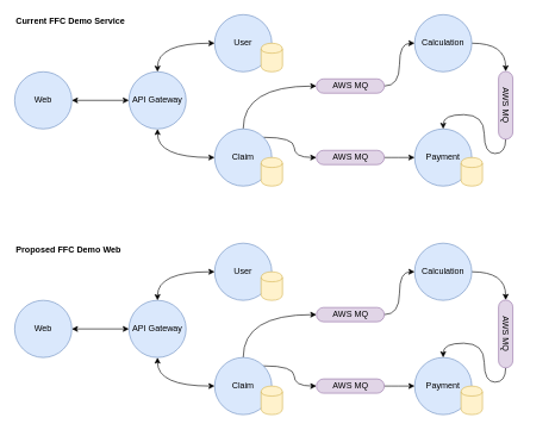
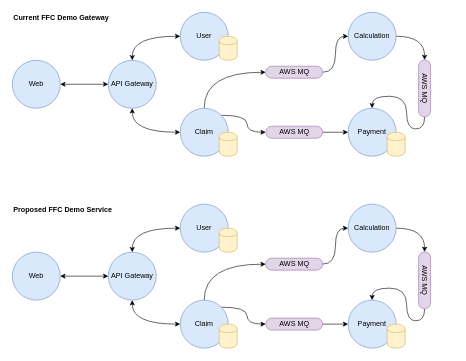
- <mxCell id="23" value="Current FFC Demo Service" style="text;html=1;strokeColor=none;fillColor=none;align=left;verticalAlign=middle;whiteSpace=wrap;rounded=0;fontStyle=1" parent="1" vertex="1"><mxGeometry x="20" y="20" width="200" height="20" as="geometry" /></mxCell>
+ <mxCell id="23" value="Current FFC Demo Gateway" style="text;html=1;strokeColor=none;fillColor=none;align=left;verticalAlign=middle;whiteSpace=wrap;rounded=0;fontStyle=1" parent="1" vertex="1"><mxGeometry x="20" y="20" width="200" height="20" as="geometry" /></mxCell>
- <mxCell id="45" value="Proposed FFC Demo Web" style="text;html=1;strokeColor=none;fillColor=none;align=left;verticalAlign=middle;whiteSpace=wrap;rounded=0;fontStyle=1" parent="1" vertex="1"><mxGeometry x="20" y="340" width="200" height="20" as="geometry" /></mxCell>
+ <mxCell id="45" value="Proposed FFC Demo Service" style="text;html=1;strokeColor=none;fillColor=none;align=left;verticalAlign=middle;whiteSpace=wrap;rounded=0;fontStyle=1" parent="1" vertex="1"><mxGeometry x="20" y="340" width="200" height="20" as="geometry" /></mxCell>
